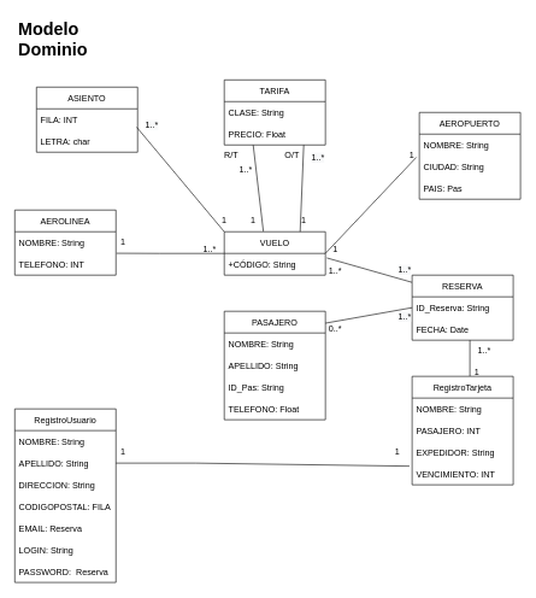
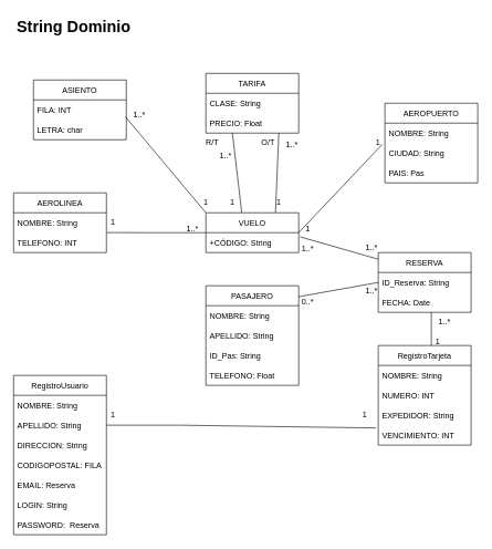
- <mxCell id="2" value="&lt;h1&gt;Modelo Dominio&lt;/h1&gt;" style="text;html=1;strokeColor=none;fillColor=none;spacing=5;spacingTop=-20;whiteSpace=wrap;overflow=hidden;rounded=0;" parent="1" vertex="1"><mxGeometry x="20" y="20" width="190" height="120" as="geometry" /></mxCell>
+ <mxCell id="2" value="&lt;h1&gt;String Dominio&lt;/h1&gt;" style="text;html=1;strokeColor=none;fillColor=none;spacing=5;spacingTop=-20;whiteSpace=wrap;overflow=hidden;rounded=0;" parent="1" vertex="1"><mxGeometry x="20" y="20" width="190" height="120" as="geometry" /></mxCell>
- <mxCell id="52" value="PASAJERO: INT" style="text;strokeColor=none;fillColor=none;align=left;verticalAlign=middle;spacingLeft=4;spacingRight=4;overflow=hidden;points=[[0,0.5],[1,0.5]];portConstraint=eastwest;rotatable=0;" vertex="1" parent="50"><mxGeometry y="60" width="140" height="30" as="geometry" /></mxCell>
+ <mxCell id="52" value="NUMERO: INT" style="text;strokeColor=none;fillColor=none;align=left;verticalAlign=middle;spacingLeft=4;spacingRight=4;overflow=hidden;points=[[0,0.5],[1,0.5]];portConstraint=eastwest;rotatable=0;" vertex="1" parent="50"><mxGeometry y="60" width="140" height="30" as="geometry" /></mxCell>
